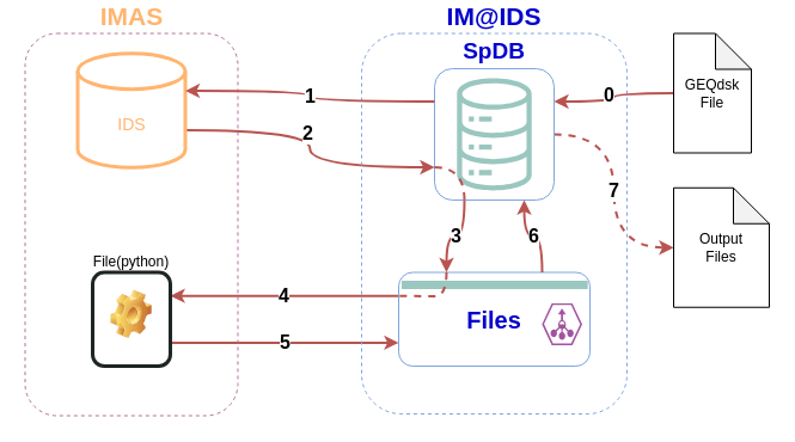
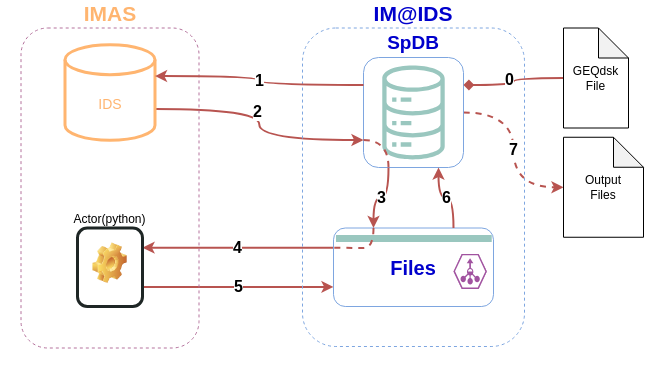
- <mxCell id="25" style="edgeStyle=orthogonalEdgeStyle;rounded=0;orthogonalLoop=1;jettySize=auto;html=1;exitX=0;exitY=0.5;exitDx=0;exitDy=0;exitPerimeter=0;entryX=1;entryY=0.25;entryDx=0;entryDy=0;curved=1;strokeColor=#B85450;strokeWidth=2;" edge="1" parent="1" source="27" target="10"><mxGeometry relative="1" as="geometry" /></mxCell>
+ <mxCell id="25" style="edgeStyle=orthogonalEdgeStyle;rounded=0;orthogonalLoop=1;jettySize=auto;html=1;exitX=0;exitY=0.5;exitDx=0;exitDy=0;exitPerimeter=0;entryX=1;entryY=0.25;entryDx=0;entryDy=0;curved=1;strokeColor=#B85450;strokeWidth=2;endArrow=diamond;" edge="1" parent="1" source="27" target="10"><mxGeometry relative="1" as="geometry" /></mxCell>
- <mxCell id="3" value="Output&lt;br&gt;Files" style="shape=note;whiteSpace=wrap;html=1;backgroundOutline=1;darkOpacity=0.05;" parent="1" vertex="1"><mxGeometry x="563" y="149.75" width="80" height="100" as="geometry" /></mxCell>
+ <mxCell id="3" value="Output&lt;br&gt;Files" style="shape=note;whiteSpace=wrap;html=1;backgroundOutline=1;darkOpacity=0.05;" parent="1" vertex="1"><mxGeometry x="563" y="129.75" width="80" height="100" as="geometry" /></mxCell>
- <mxCell id="23" value="File(python)" style="rounded=1;whiteSpace=wrap;html=1;strokeWidth=3;fillColor=none;strokeColor=#1E2625;labelPosition=center;verticalLabelPosition=top;align=center;verticalAlign=bottom;" parent="20" vertex="1"><mxGeometry x="56.5" y="200" width="65" height="78.5" as="geometry" /></mxCell>
+ <mxCell id="23" value="Actor(python)" style="rounded=1;whiteSpace=wrap;html=1;strokeWidth=3;fillColor=none;strokeColor=#1E2625;labelPosition=center;verticalLabelPosition=top;align=center;verticalAlign=bottom;" parent="20" vertex="1"><mxGeometry x="56.5" y="200" width="65" height="78.5" as="geometry" /></mxCell>
